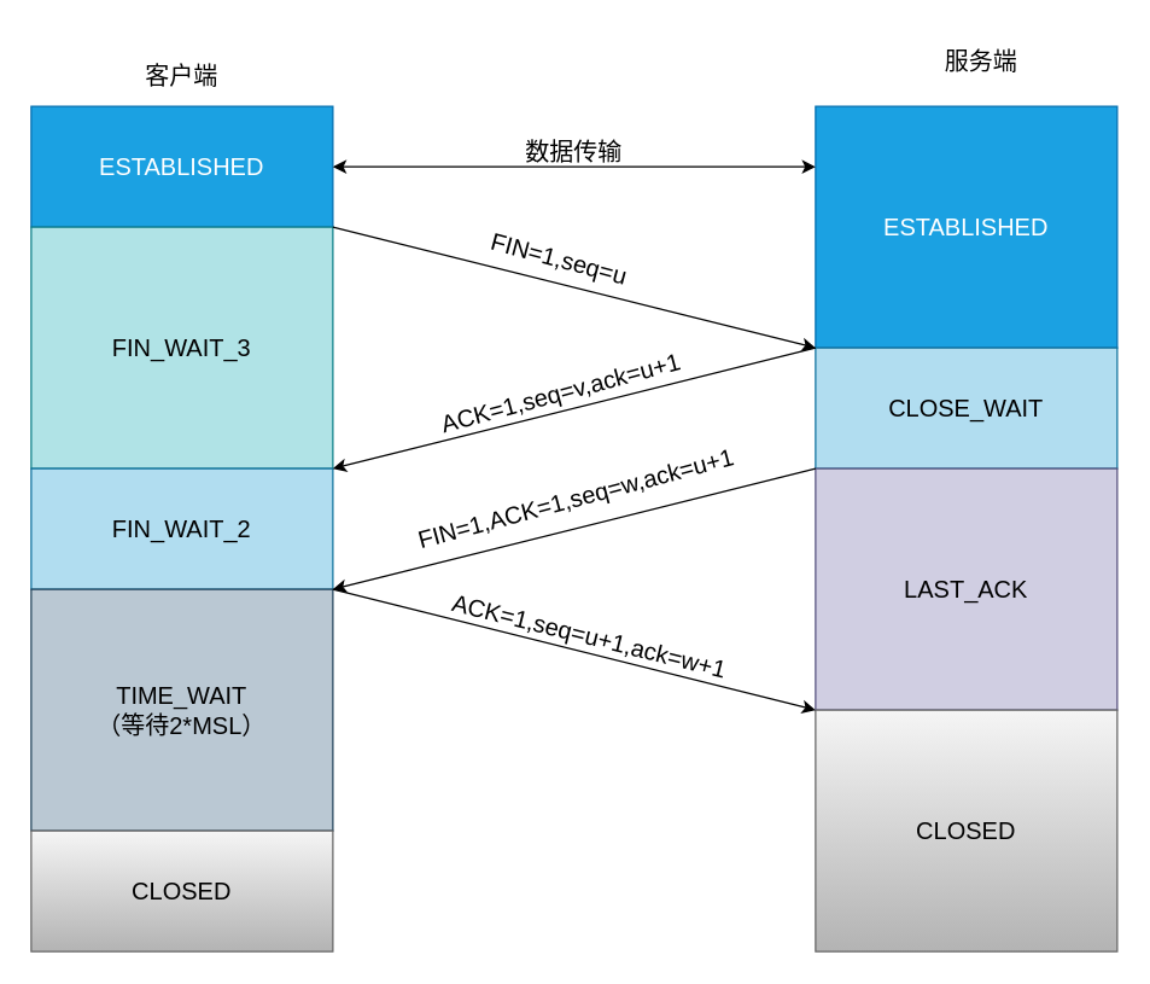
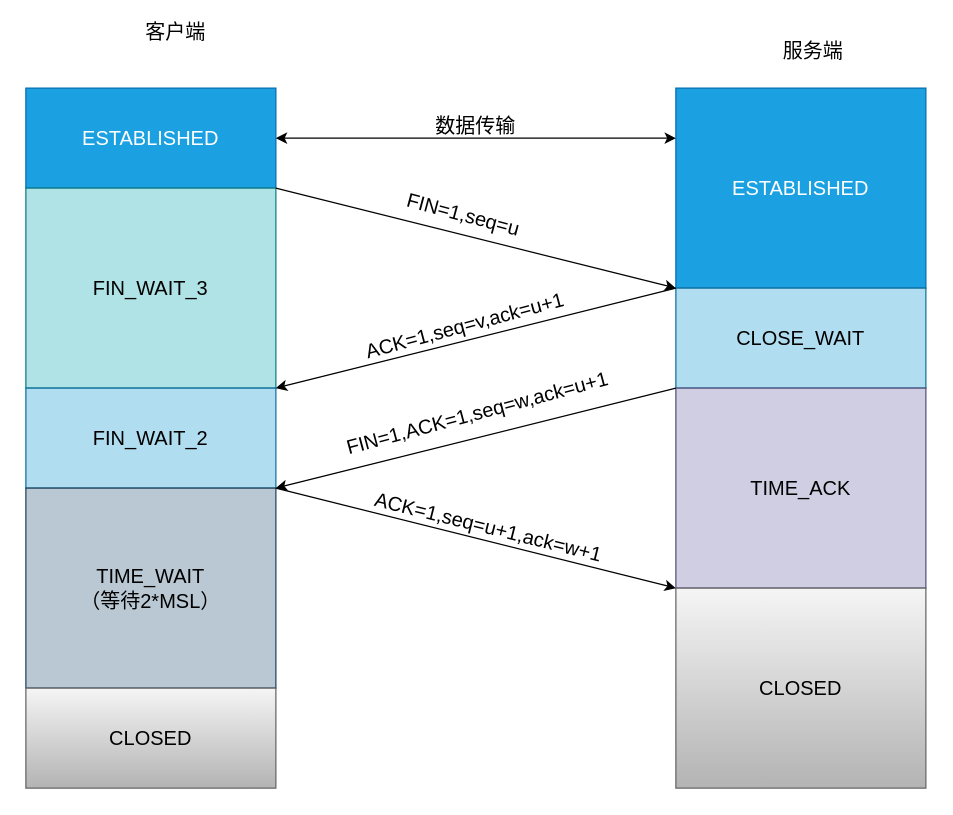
- <mxCell id="6" value="&lt;span style=&quot;font-size: 16px&quot;&gt;客户端&lt;/span&gt;" style="text;html=1;strokeColor=none;fillColor=none;align=center;verticalAlign=middle;whiteSpace=wrap;rounded=0;" vertex="1" parent="1"><mxGeometry x="80" y="30" width="80" height="40" as="geometry" /></mxCell>
+ <mxCell id="6" value="&lt;span style=&quot;font-size: 16px&quot;&gt;客户端&lt;/span&gt;" style="text;html=1;strokeColor=none;fillColor=none;align=center;verticalAlign=middle;whiteSpace=wrap;rounded=0;" vertex="1" parent="1"><mxGeometry x="100" y="5" width="80" height="40" as="geometry" /></mxCell>
- <mxCell id="11" value="LAST_ACK" style="text;html=1;strokeColor=#56517e;fillColor=#d0cee2;align=center;verticalAlign=middle;whiteSpace=wrap;rounded=0;labelBackgroundColor=none;fontSize=16;" vertex="1" parent="1"><mxGeometry x="540" y="310" width="200" height="160" as="geometry" /></mxCell>
+ <mxCell id="11" value="TIME_ACK" style="text;html=1;strokeColor=#56517e;fillColor=#d0cee2;align=center;verticalAlign=middle;whiteSpace=wrap;rounded=0;labelBackgroundColor=none;fontSize=16;" vertex="1" parent="1"><mxGeometry x="540" y="310" width="200" height="160" as="geometry" /></mxCell>
